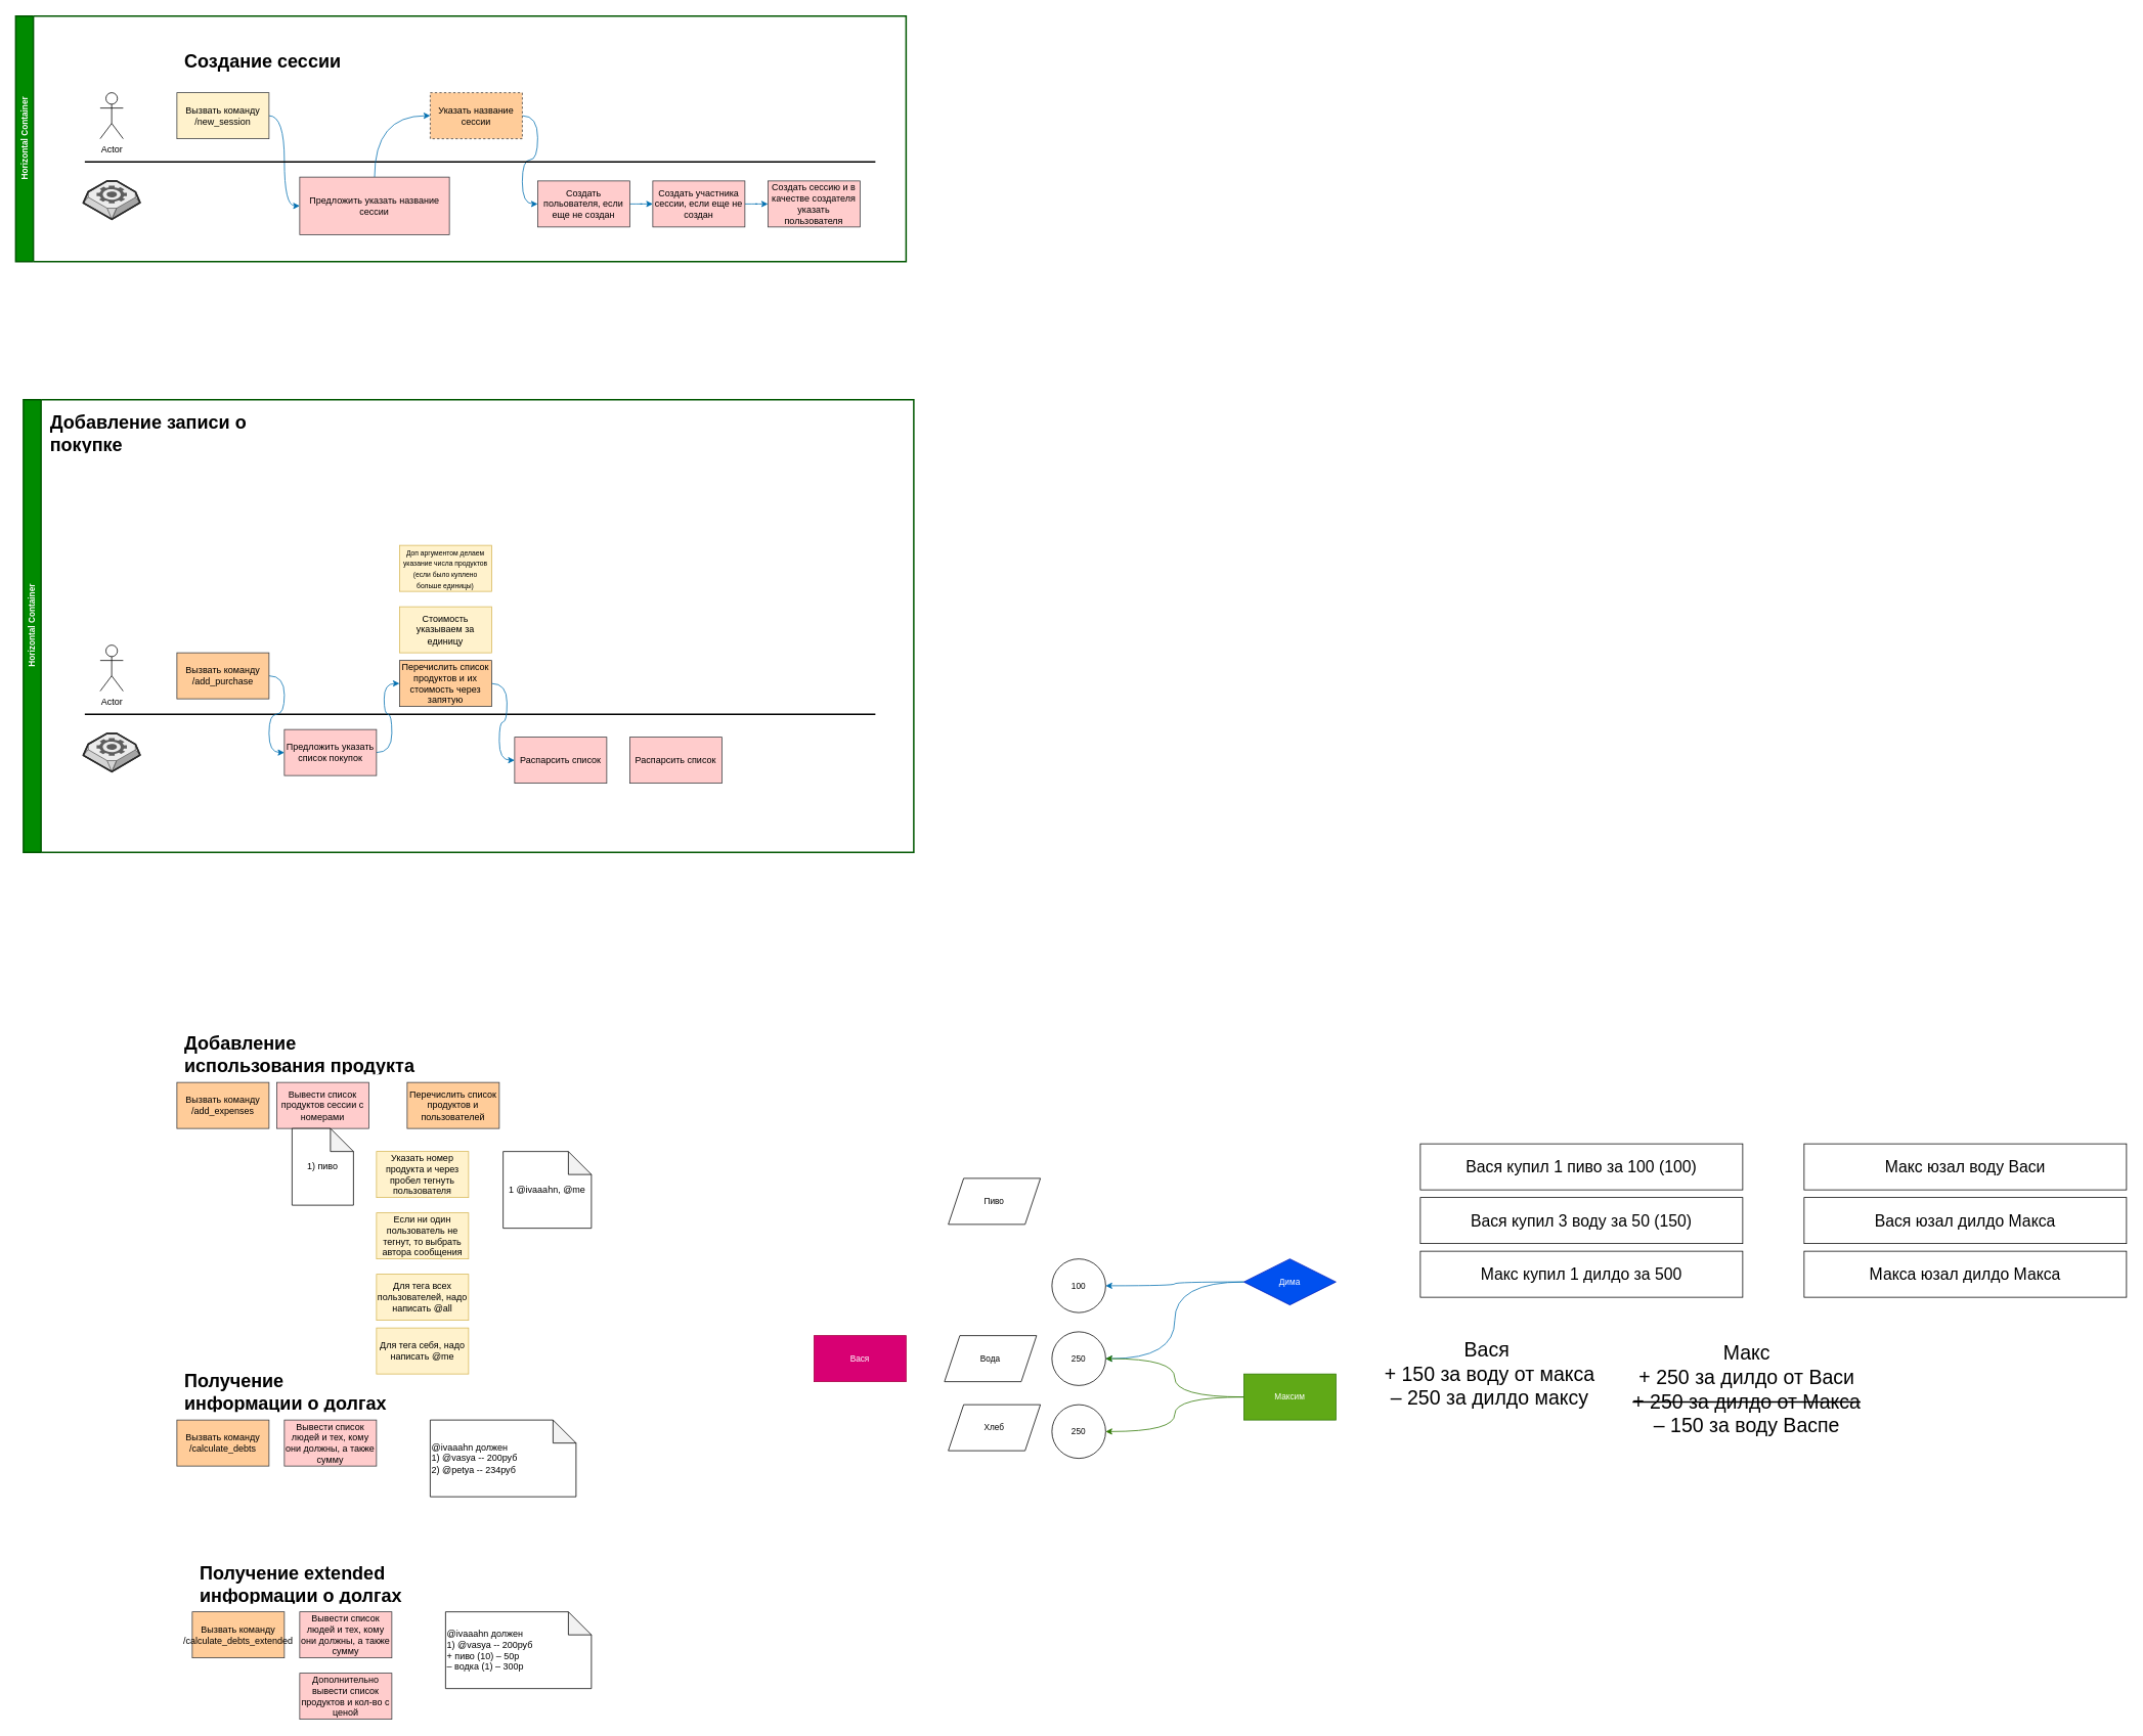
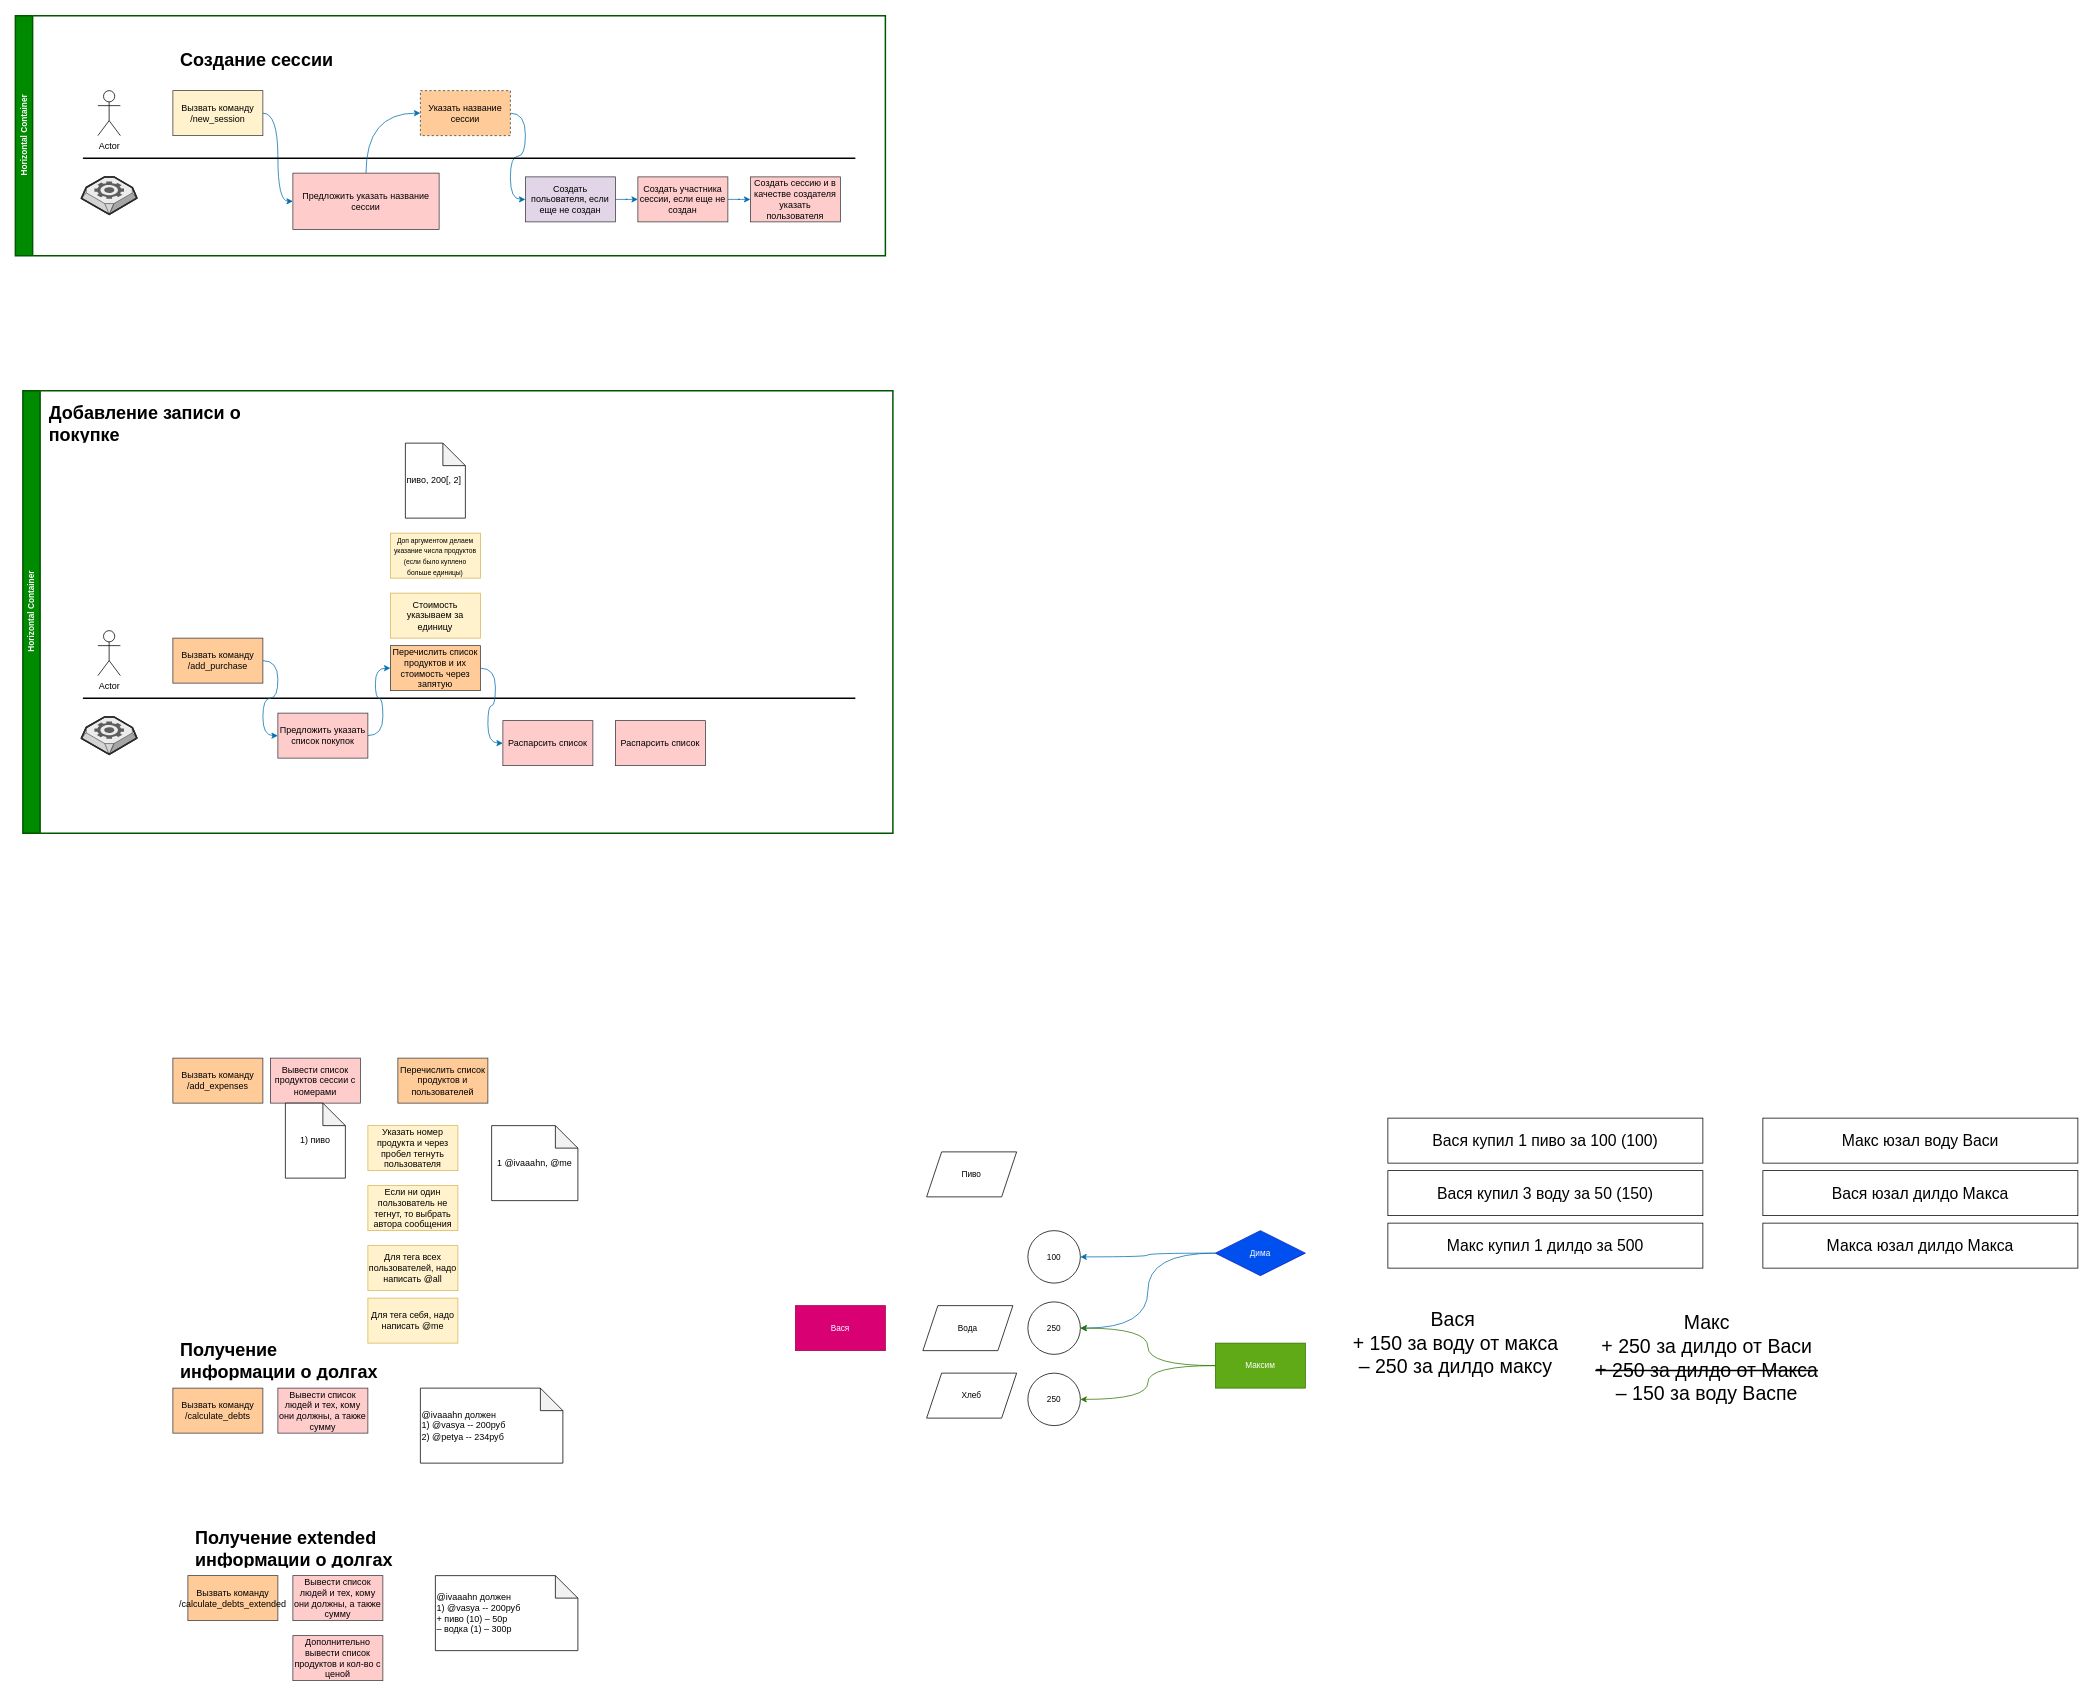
- <mxCell id="32" value="Создать польователя, если еще не создан" style="rounded=0;whiteSpace=wrap;html=1;fillColor=#ffcccc;strokeColor=#36393d;" vertex="1" parent="1"><mxGeometry x="700" y="235" width="120" height="60" as="geometry" /></mxCell>
+ <mxCell id="32" value="Создать польователя, если еще не создан" style="rounded=0;whiteSpace=wrap;html=1;fillColor=#e1d5e7;strokeColor=#36393d;" vertex="1" parent="1"><mxGeometry x="700" y="235" width="120" height="60" as="geometry" /></mxCell>
+ <mxCell id="48" value="пиво, 200[, 2]&amp;nbsp;" style="shape=note;whiteSpace=wrap;html=1;backgroundOutline=1;darkOpacity=0.05;" vertex="1" parent="40"><mxGeometry x="510" y="70" width="80" height="100" as="geometry" /></mxCell>
- <mxCell id="2" value="&lt;h1&gt;Добавление использования продукта&lt;/h1&gt;" style="text;html=1;strokeColor=none;fillColor=none;spacing=5;spacingTop=-20;whiteSpace=wrap;overflow=hidden;rounded=0;direction=south;" vertex="1" parent="1"><mxGeometry x="235" y="1340" width="325" height="60" as="geometry" /></mxCell>
